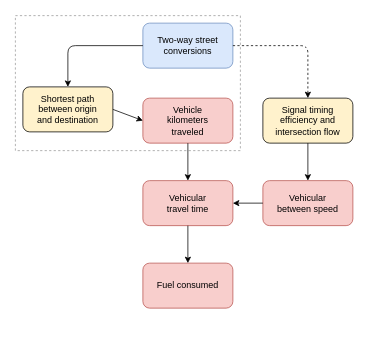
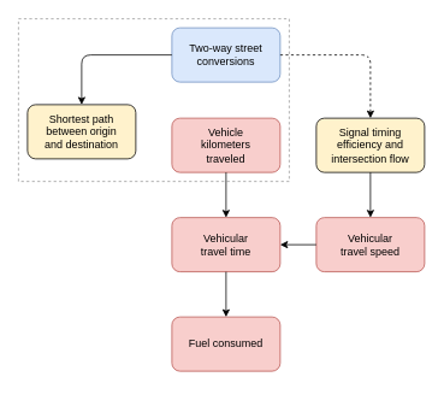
- <mxCell id="10" value="" style="endArrow=classic;html=1;exitX=1;exitY=0.5;exitDx=0;exitDy=0;entryX=0;entryY=0.5;entryDx=0;entryDy=0;" edge="1" parent="1" source="5" target="3"><mxGeometry width="50" height="50" relative="1" as="geometry"><mxPoint x="150" y="180" as="sourcePoint" /><mxPoint x="200" y="130" as="targetPoint" /></mxGeometry></mxCell>
- <mxCell id="16" value="Vehicular&lt;br&gt;between speed" style="rounded=1;whiteSpace=wrap;html=1;fillColor=#f8cecc;strokeColor=#b85450;" vertex="1" parent="1"><mxGeometry x="350" y="240" width="120" height="60" as="geometry" /></mxCell>
+ <mxCell id="16" value="Vehicular&lt;br&gt;travel speed" style="rounded=1;whiteSpace=wrap;html=1;fillColor=#f8cecc;strokeColor=#b85450;" vertex="1" parent="1"><mxGeometry x="350" y="240" width="120" height="60" as="geometry" /></mxCell>
